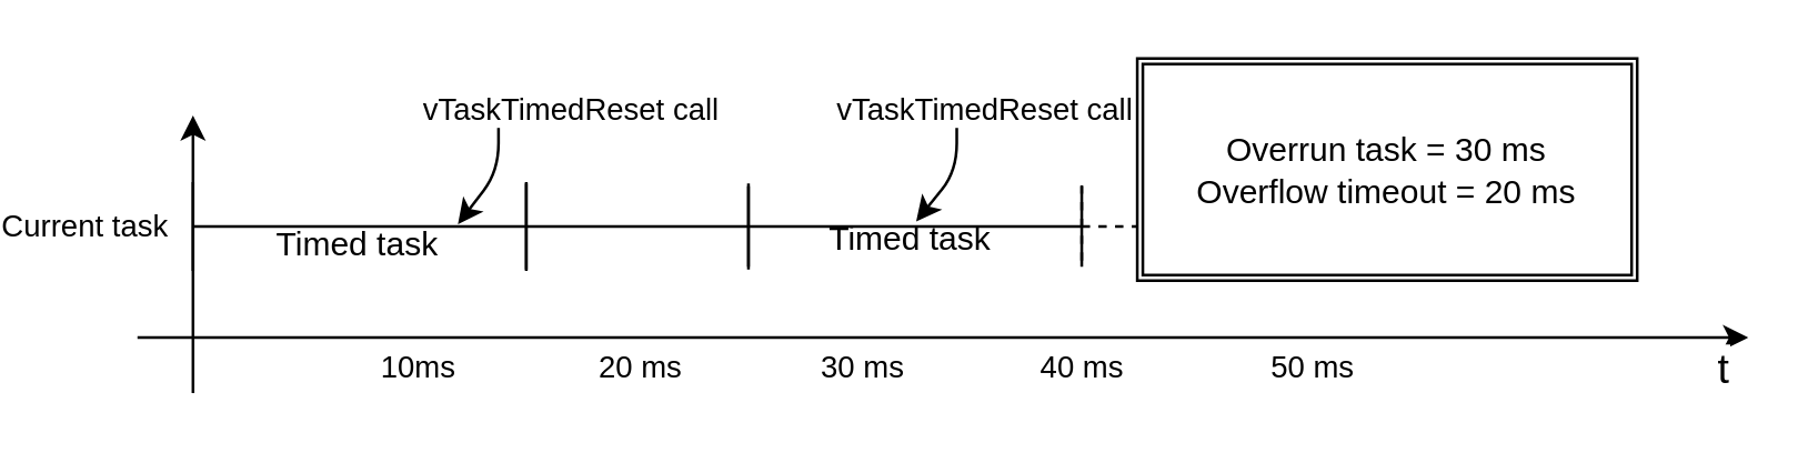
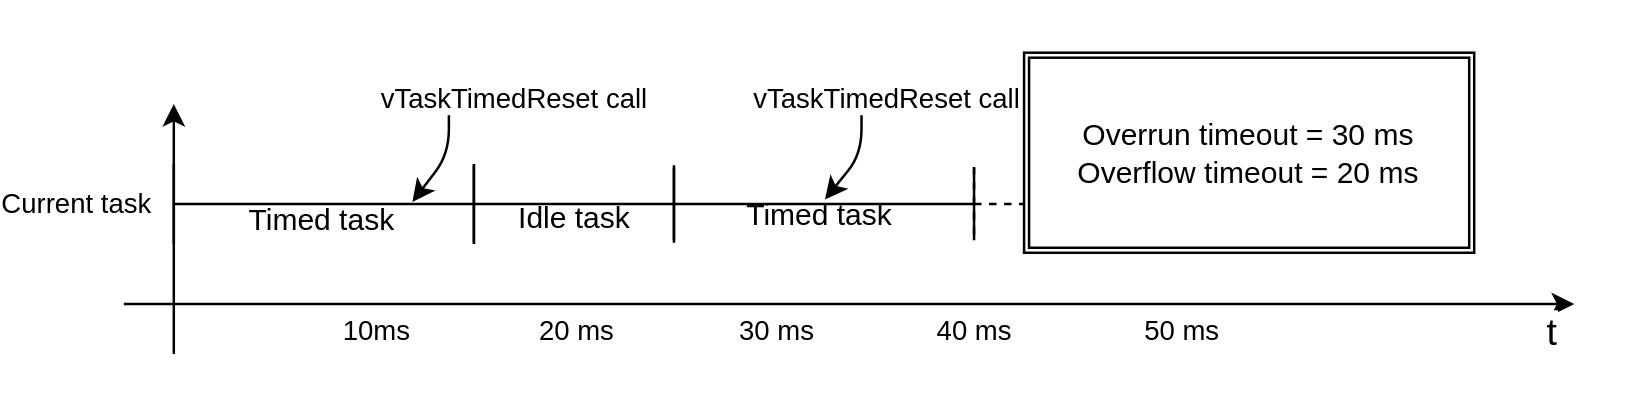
- <mxCell id="18" value="Overrun task = 30 ms&lt;br&gt;Overflow timeout = 20 ms" style="shape=ext;double=1;rounded=0;whiteSpace=wrap;html=1;" parent="1" vertex="1"><mxGeometry x="380" y="20.5" width="180" height="80" as="geometry" /></mxCell>
+ <mxCell id="18" value="Overrun timeout = 30 ms&lt;br&gt;Overflow timeout = 20 ms" style="shape=ext;double=1;rounded=0;whiteSpace=wrap;html=1;" parent="1" vertex="1"><mxGeometry x="380" y="20.5" width="180" height="80" as="geometry" /></mxCell>
+ <mxCell id="15" value="Idle task" style="text;html=1;align=center;verticalAlign=middle;resizable=0;points=[];autosize=1;" parent="14" vertex="1"><mxGeometry x="10.154" y="11" width="60" height="20" as="geometry" /></mxCell>
